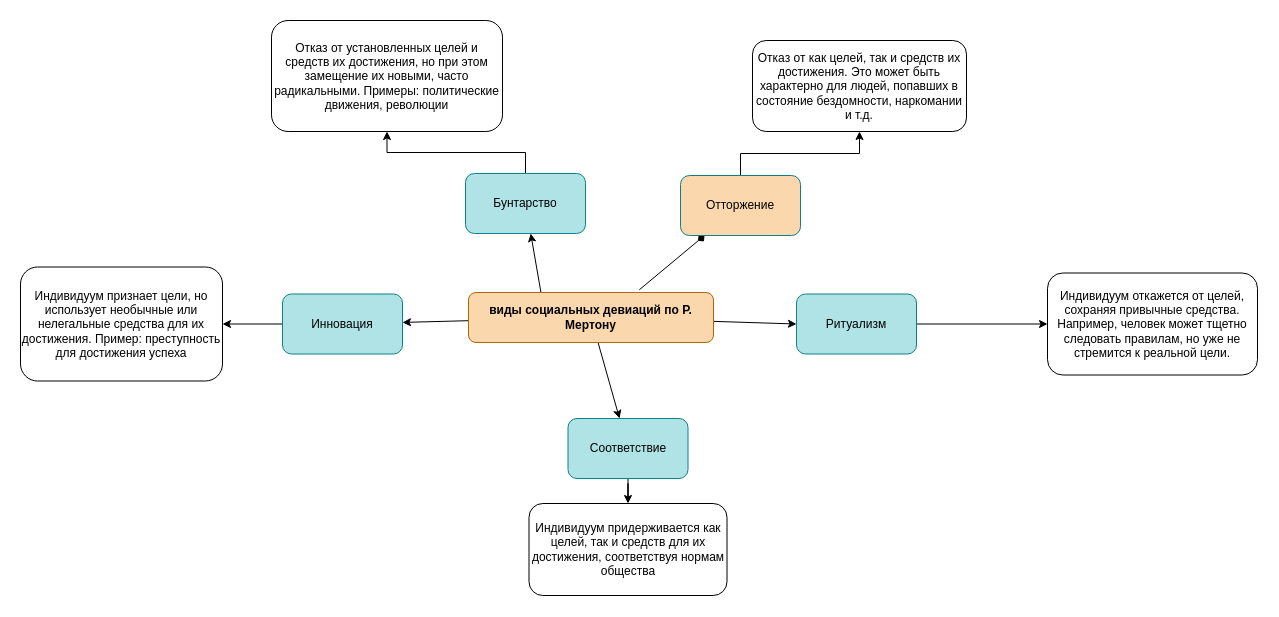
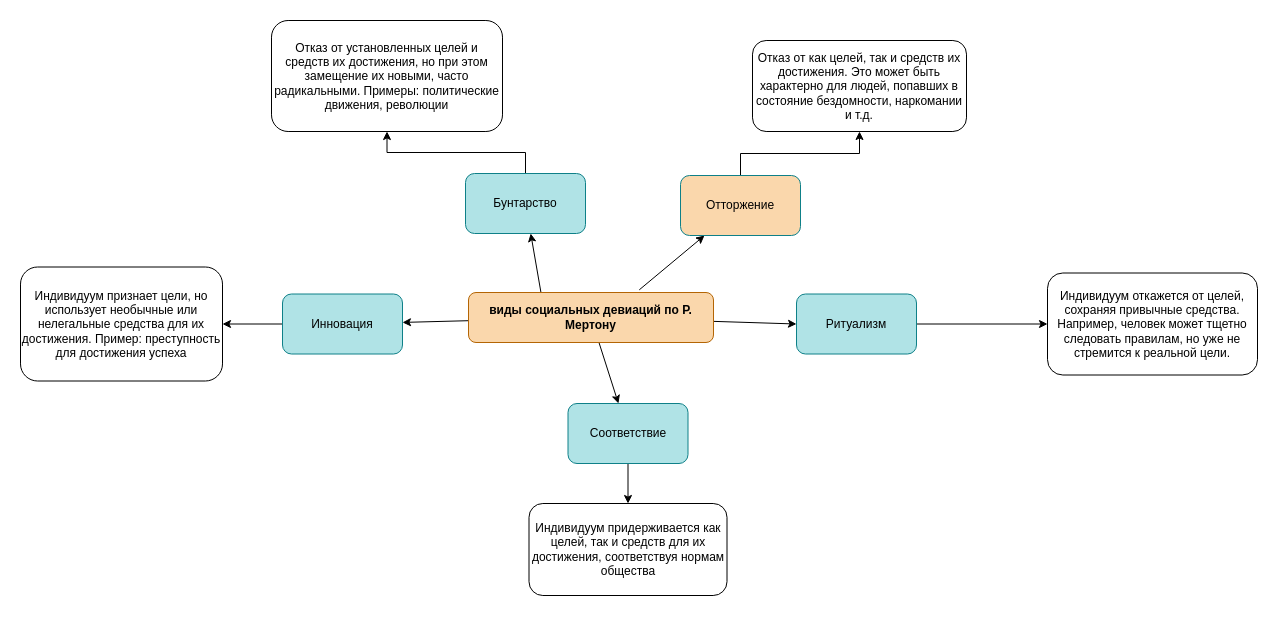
- <mxCell id="3" style="rounded=0;orthogonalLoop=1;jettySize=auto;html=1;exitX=0.697;exitY=-0.053;exitDx=0;exitDy=0;exitPerimeter=0;endArrow=diamond;" edge="1" parent="1" source="7" target="17"><mxGeometry relative="1" as="geometry" /></mxCell>
+ <mxCell id="3" style="rounded=0;orthogonalLoop=1;jettySize=auto;html=1;exitX=0.697;exitY=-0.053;exitDx=0;exitDy=0;exitPerimeter=0;" edge="1" parent="1" source="7" target="17"><mxGeometry relative="1" as="geometry" /></mxCell>
- <mxCell id="11" value="Соответствие" style="rounded=1;whiteSpace=wrap;html=1;fillColor=#b0e3e6;strokeColor=#0e8088;" vertex="1" parent="1"><mxGeometry x="567.5" y="418" width="120" height="60" as="geometry" /></mxCell>
+ <mxCell id="11" value="Соответствие" style="rounded=1;whiteSpace=wrap;html=1;fillColor=#b0e3e6;strokeColor=#0e8088;" vertex="1" parent="1"><mxGeometry x="567.5" y="403" width="120" height="60" as="geometry" /></mxCell>
